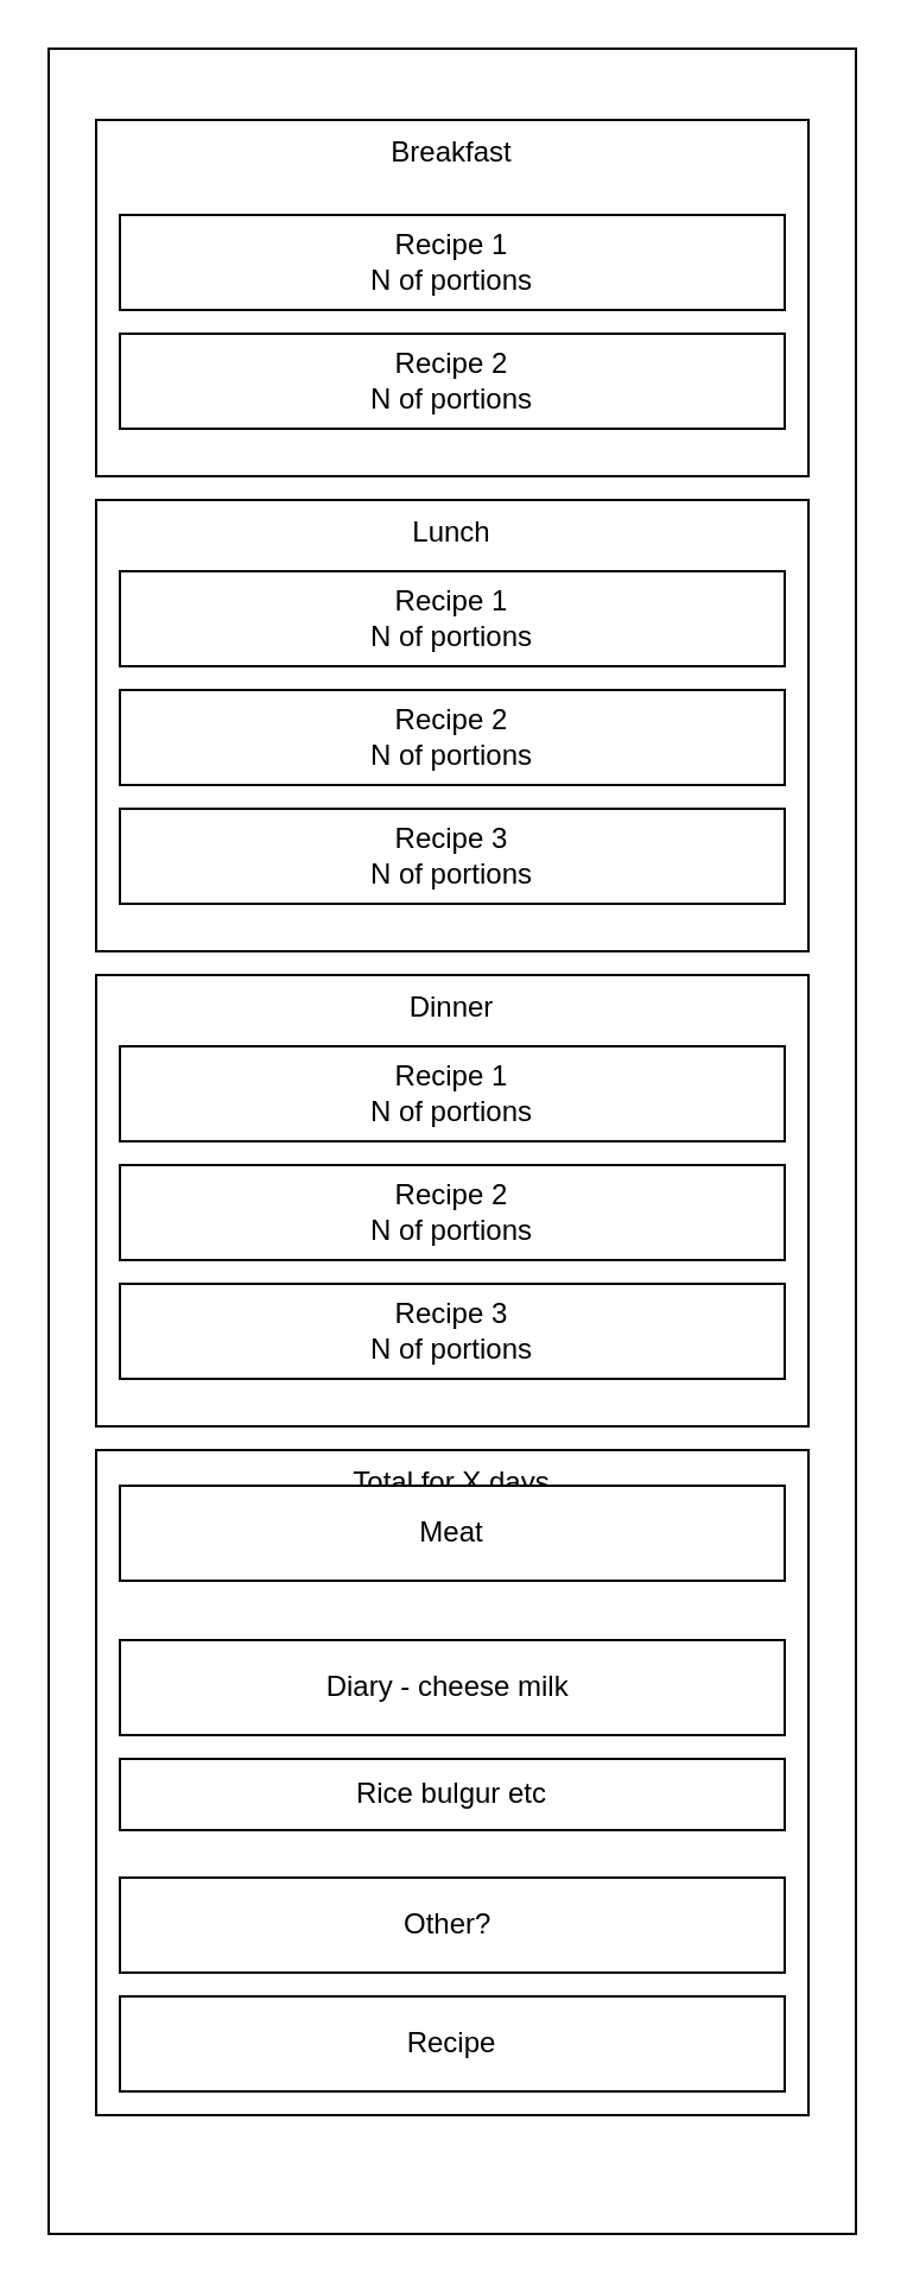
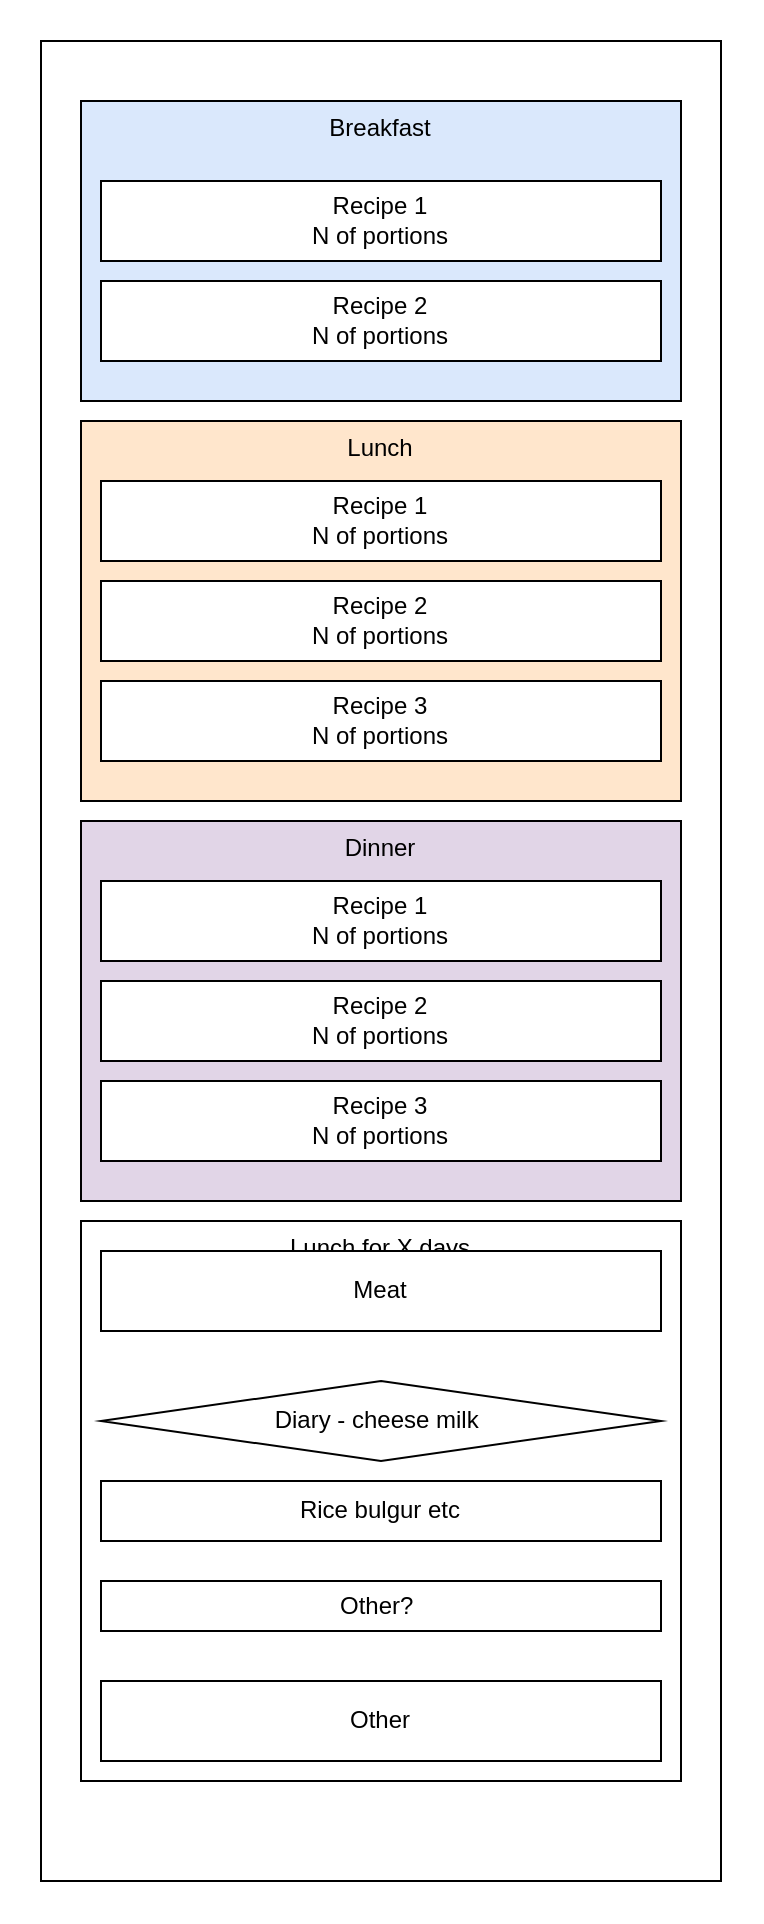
- <mxCell id="3" value="Breakfast" style="rounded=0;whiteSpace=wrap;html=1;verticalAlign=top;" vertex="1" parent="1"><mxGeometry x="40" y="50" width="300" height="150" as="geometry" /></mxCell>
+ <mxCell id="3" value="Breakfast" style="rounded=0;whiteSpace=wrap;html=1;verticalAlign=top;fillColor=#dae8fc;" vertex="1" parent="1"><mxGeometry x="40" y="50" width="300" height="150" as="geometry" /></mxCell>
- <mxCell id="5" value="Lunch" style="rounded=0;whiteSpace=wrap;html=1;verticalAlign=top;" vertex="1" parent="1"><mxGeometry x="40" y="210" width="300" height="190" as="geometry" /></mxCell>
+ <mxCell id="5" value="Lunch" style="rounded=0;whiteSpace=wrap;html=1;verticalAlign=top;fillColor=#ffe6cc;" vertex="1" parent="1"><mxGeometry x="40" y="210" width="300" height="190" as="geometry" /></mxCell>
- <mxCell id="10" value="Dinner" style="rounded=0;whiteSpace=wrap;html=1;verticalAlign=top;" vertex="1" parent="1"><mxGeometry x="40" y="410" width="300" height="190" as="geometry" /></mxCell>
+ <mxCell id="10" value="Dinner" style="rounded=0;whiteSpace=wrap;html=1;verticalAlign=top;fillColor=#e1d5e7;" vertex="1" parent="1"><mxGeometry x="40" y="410" width="300" height="190" as="geometry" /></mxCell>
- <mxCell id="14" value="Total for X days" style="rounded=0;whiteSpace=wrap;html=1;verticalAlign=top;" vertex="1" parent="1"><mxGeometry x="40" y="610" width="300" height="280" as="geometry" /></mxCell>
+ <mxCell id="14" value="Lunch for X days" style="rounded=0;whiteSpace=wrap;html=1;verticalAlign=top;" vertex="1" parent="1"><mxGeometry x="40" y="610" width="300" height="280" as="geometry" /></mxCell>
- <mxCell id="17" value="Diary - cheese milk&amp;nbsp;" style="rounded=0;whiteSpace=wrap;html=1;" vertex="1" parent="1"><mxGeometry x="50" y="690" width="280" height="40" as="geometry" /></mxCell>
+ <mxCell id="17" value="Diary - cheese milk&amp;nbsp;" style="rhombus;whiteSpace=wrap;html=1;" vertex="1" parent="1"><mxGeometry x="50" y="690" width="280" height="40" as="geometry" /></mxCell>
- <mxCell id="18" value="Other?&amp;nbsp;" style="rounded=0;whiteSpace=wrap;html=1;" vertex="1" parent="1"><mxGeometry x="50" y="790" width="280" height="40" as="geometry" /></mxCell>
+ <mxCell id="18" value="Other?&amp;nbsp;" style="rounded=0;whiteSpace=wrap;html=1;" vertex="1" parent="1"><mxGeometry x="50" y="790" width="280" height="25" as="geometry" /></mxCell>
- <mxCell id="19" value="Recipe" style="rounded=0;whiteSpace=wrap;html=1;" vertex="1" parent="1"><mxGeometry x="50" y="840" width="280" height="40" as="geometry" /></mxCell>
+ <mxCell id="19" value="Other" style="rounded=0;whiteSpace=wrap;html=1;" vertex="1" parent="1"><mxGeometry x="50" y="840" width="280" height="40" as="geometry" /></mxCell>
